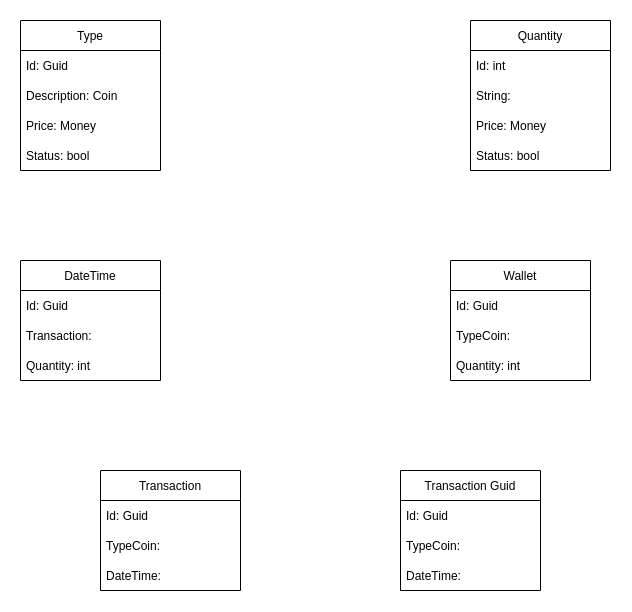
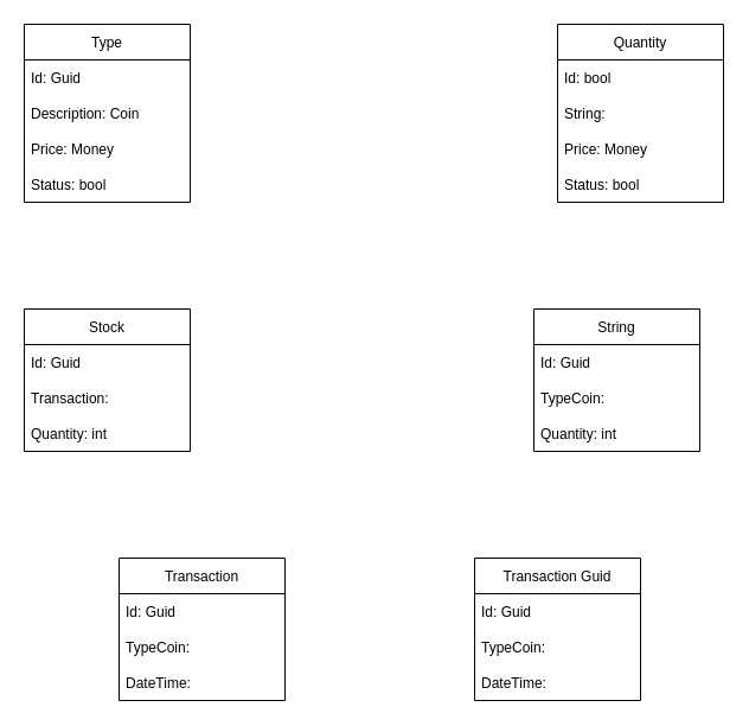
- <mxCell id="8" value="Id: int" style="text;strokeColor=none;fillColor=none;align=left;verticalAlign=middle;spacingLeft=4;spacingRight=4;overflow=hidden;points=[[0,0.5],[1,0.5]];portConstraint=eastwest;rotatable=0;" vertex="1" parent="7"><mxGeometry y="30" width="140" height="30" as="geometry" /></mxCell>
+ <mxCell id="8" value="Id: bool" style="text;strokeColor=none;fillColor=none;align=left;verticalAlign=middle;spacingLeft=4;spacingRight=4;overflow=hidden;points=[[0,0.5],[1,0.5]];portConstraint=eastwest;rotatable=0;" vertex="1" parent="7"><mxGeometry y="30" width="140" height="30" as="geometry" /></mxCell>
- <mxCell id="12" value="DateTime" style="swimlane;fontStyle=0;childLayout=stackLayout;horizontal=1;startSize=30;horizontalStack=0;resizeParent=1;resizeParentMax=0;resizeLast=0;collapsible=1;marginBottom=0;" vertex="1" parent="1"><mxGeometry x="20" y="260" width="140" height="120" as="geometry" /></mxCell>
+ <mxCell id="12" value="Stock" style="swimlane;fontStyle=0;childLayout=stackLayout;horizontal=1;startSize=30;horizontalStack=0;resizeParent=1;resizeParentMax=0;resizeLast=0;collapsible=1;marginBottom=0;" vertex="1" parent="1"><mxGeometry x="20" y="260" width="140" height="120" as="geometry" /></mxCell>
- <mxCell id="16" value="Wallet" style="swimlane;fontStyle=0;childLayout=stackLayout;horizontal=1;startSize=30;horizontalStack=0;resizeParent=1;resizeParentMax=0;resizeLast=0;collapsible=1;marginBottom=0;" vertex="1" parent="1"><mxGeometry x="450" y="260" width="140" height="120" as="geometry" /></mxCell>
+ <mxCell id="16" value="String" style="swimlane;fontStyle=0;childLayout=stackLayout;horizontal=1;startSize=30;horizontalStack=0;resizeParent=1;resizeParentMax=0;resizeLast=0;collapsible=1;marginBottom=0;" vertex="1" parent="1"><mxGeometry x="450" y="260" width="140" height="120" as="geometry" /></mxCell>
